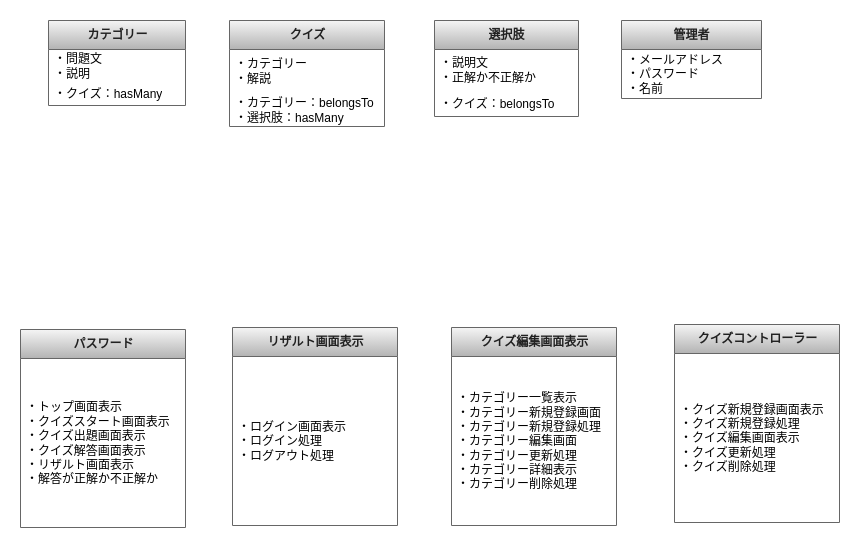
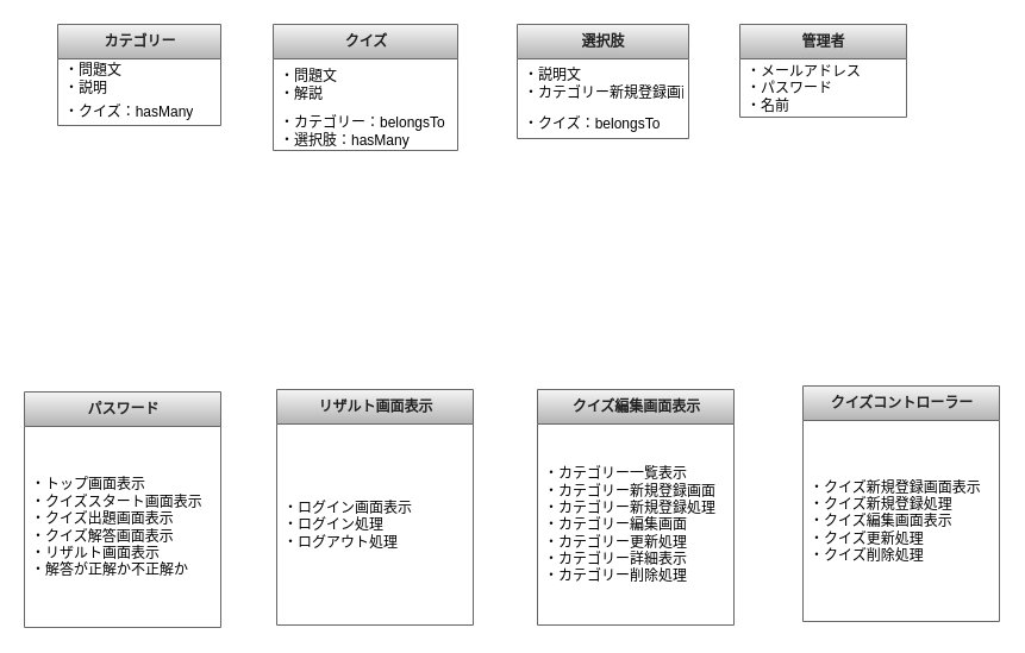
- <mxCell id="9" value="・説明文&lt;br&gt;・正解か不正解か" style="text;html=1;strokeColor=none;fillColor=none;align=left;verticalAlign=middle;spacingLeft=4;spacingRight=4;overflow=hidden;rotatable=0;points=[[0,0.5],[1,0.5]];portConstraint=eastwest;" vertex="1" parent="8"><mxGeometry y="29" width="144" height="42" as="geometry" /></mxCell>
+ <mxCell id="9" value="・説明文&lt;br&gt;・カテゴリー新規登録画面" style="text;html=1;strokeColor=none;fillColor=none;align=left;verticalAlign=middle;spacingLeft=4;spacingRight=4;overflow=hidden;rotatable=0;points=[[0,0.5],[1,0.5]];portConstraint=eastwest;" vertex="1" parent="8"><mxGeometry y="29" width="144" height="42" as="geometry" /></mxCell>
- <mxCell id="6" value="・カテゴリー&lt;br&gt;・解説" style="text;html=1;strokeColor=none;fillColor=none;align=left;verticalAlign=middle;spacingLeft=4;spacingRight=4;overflow=hidden;rotatable=0;points=[[0,0.5],[1,0.5]];portConstraint=eastwest;" vertex="1" parent="5"><mxGeometry y="29" width="155" height="44" as="geometry" /></mxCell>
+ <mxCell id="6" value="・問題文&lt;br&gt;・解説" style="text;html=1;strokeColor=none;fillColor=none;align=left;verticalAlign=middle;spacingLeft=4;spacingRight=4;overflow=hidden;rotatable=0;points=[[0,0.5],[1,0.5]];portConstraint=eastwest;" vertex="1" parent="5"><mxGeometry y="29" width="155" height="44" as="geometry" /></mxCell>
